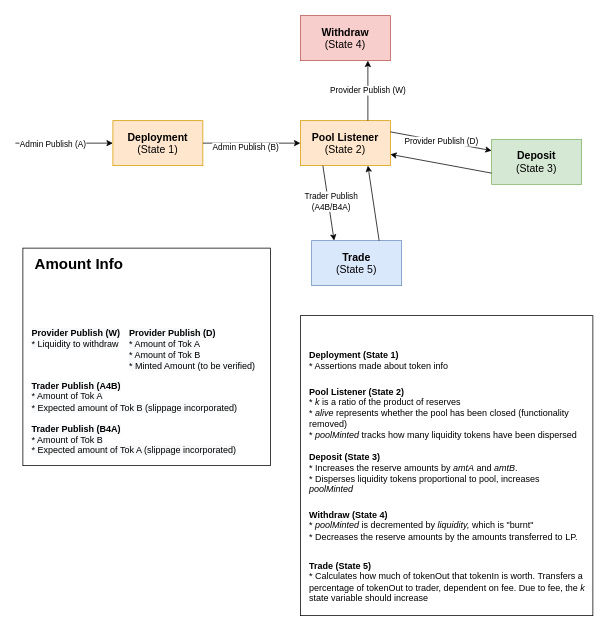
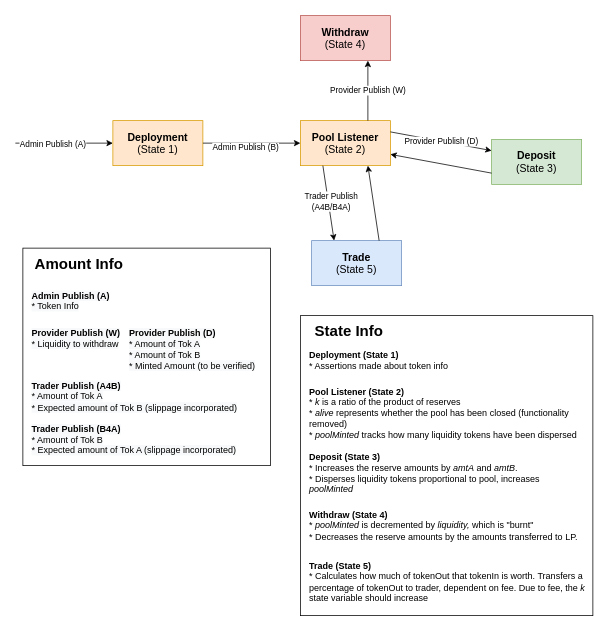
+ <mxCell id="20" value="&lt;meta charset=&quot;utf-8&quot;&gt;&lt;b style=&quot;color: rgb(0, 0, 0); font-family: helvetica; font-size: 12px; font-style: normal; letter-spacing: normal; text-align: left; text-indent: 0px; text-transform: none; word-spacing: 0px; background-color: rgb(248, 249, 250);&quot;&gt;Admin Publish (A)&lt;/b&gt;&lt;br style=&quot;color: rgb(0, 0, 0); font-family: helvetica; font-size: 12px; font-style: normal; font-weight: 400; letter-spacing: normal; text-align: left; text-indent: 0px; text-transform: none; word-spacing: 0px; background-color: rgb(248, 249, 250);&quot;&gt;&lt;span style=&quot;color: rgb(0, 0, 0); font-family: helvetica; font-size: 12px; font-style: normal; font-weight: 400; letter-spacing: normal; text-align: left; text-indent: 0px; text-transform: none; word-spacing: 0px; background-color: rgb(248, 249, 250); display: inline; float: none;&quot;&gt;* Token Info&lt;/span&gt;" style="text;whiteSpace=wrap;html=1;" vertex="1" parent="1"><mxGeometry x="40" y="380" width="130" height="40" as="geometry" /></mxCell>
+ <mxCell id="28" value="&lt;font style=&quot;font-size: 20px&quot;&gt;&lt;b&gt;State Info&lt;/b&gt;&lt;/font&gt;" style="text;html=1;strokeColor=none;fillColor=none;align=center;verticalAlign=middle;whiteSpace=wrap;rounded=0;" vertex="1" parent="1"><mxGeometry x="400" y="420" width="130" height="40" as="geometry" /></mxCell>
